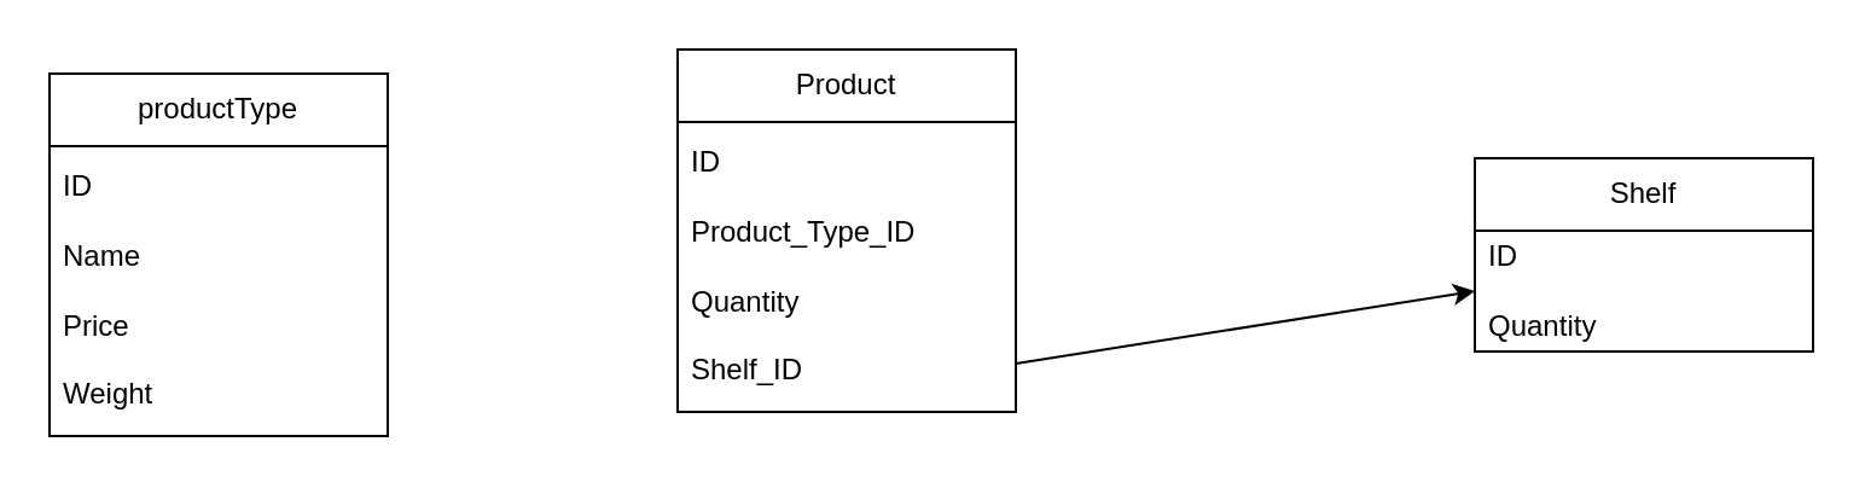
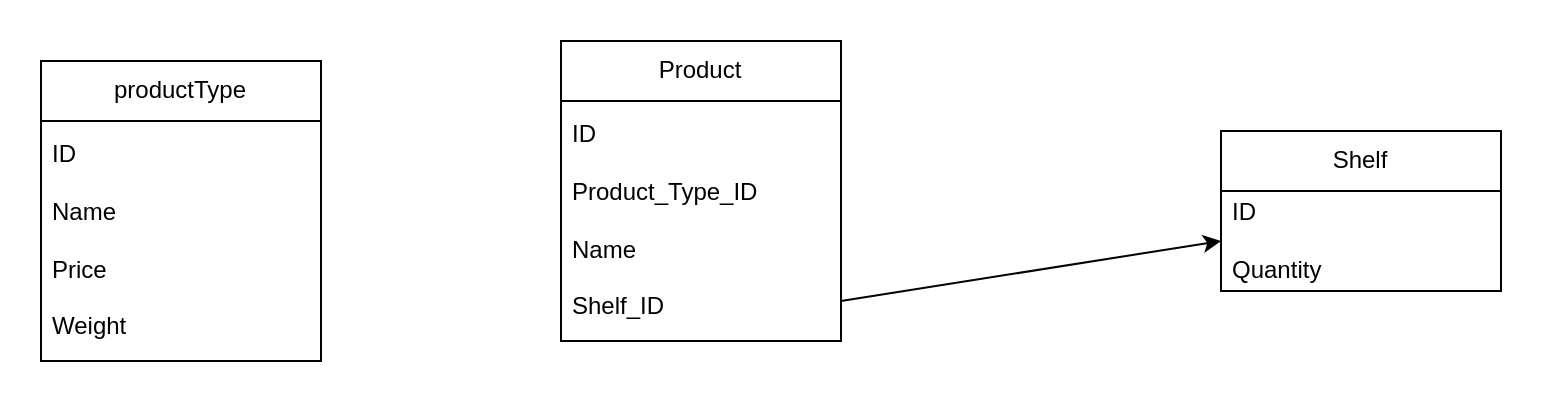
- <mxCell id="7" value="ID&lt;br&gt;&lt;br&gt;Product_Type_ID&lt;br&gt;&lt;br&gt;Quantity&lt;br&gt;&lt;br&gt;Shelf_ID" style="text;strokeColor=none;fillColor=none;align=left;verticalAlign=middle;spacingLeft=4;spacingRight=4;overflow=hidden;points=[[0,0.5],[1,0.5]];portConstraint=eastwest;rotatable=0;whiteSpace=wrap;html=1;" vertex="1" parent="6"><mxGeometry y="30" width="140" height="120" as="geometry" /></mxCell>
+ <mxCell id="7" value="ID&lt;br&gt;&lt;br&gt;Product_Type_ID&lt;br&gt;&lt;br&gt;Name&lt;br&gt;&lt;br&gt;Shelf_ID" style="text;strokeColor=none;fillColor=none;align=left;verticalAlign=middle;spacingLeft=4;spacingRight=4;overflow=hidden;points=[[0,0.5],[1,0.5]];portConstraint=eastwest;rotatable=0;whiteSpace=wrap;html=1;" vertex="1" parent="6"><mxGeometry y="30" width="140" height="120" as="geometry" /></mxCell>
